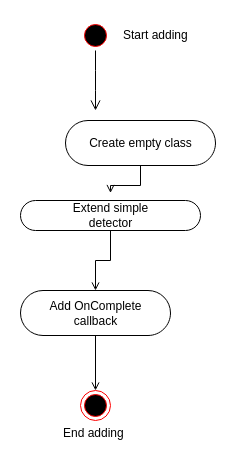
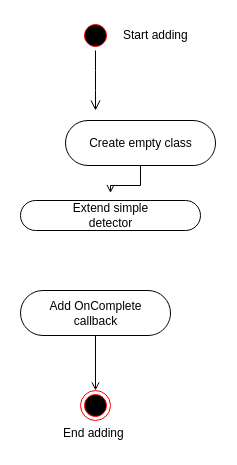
- <mxCell id="10" style="edgeStyle=orthogonalEdgeStyle;rounded=0;orthogonalLoop=1;jettySize=auto;html=1;entryX=0.5;entryY=0.5;entryDx=0;entryDy=-22.5;entryPerimeter=0;endArrow=open;endFill=0;strokeColor=#000000;" edge="1" parent="1" source="11" target="7"><mxGeometry relative="1" as="geometry" /></mxCell>
